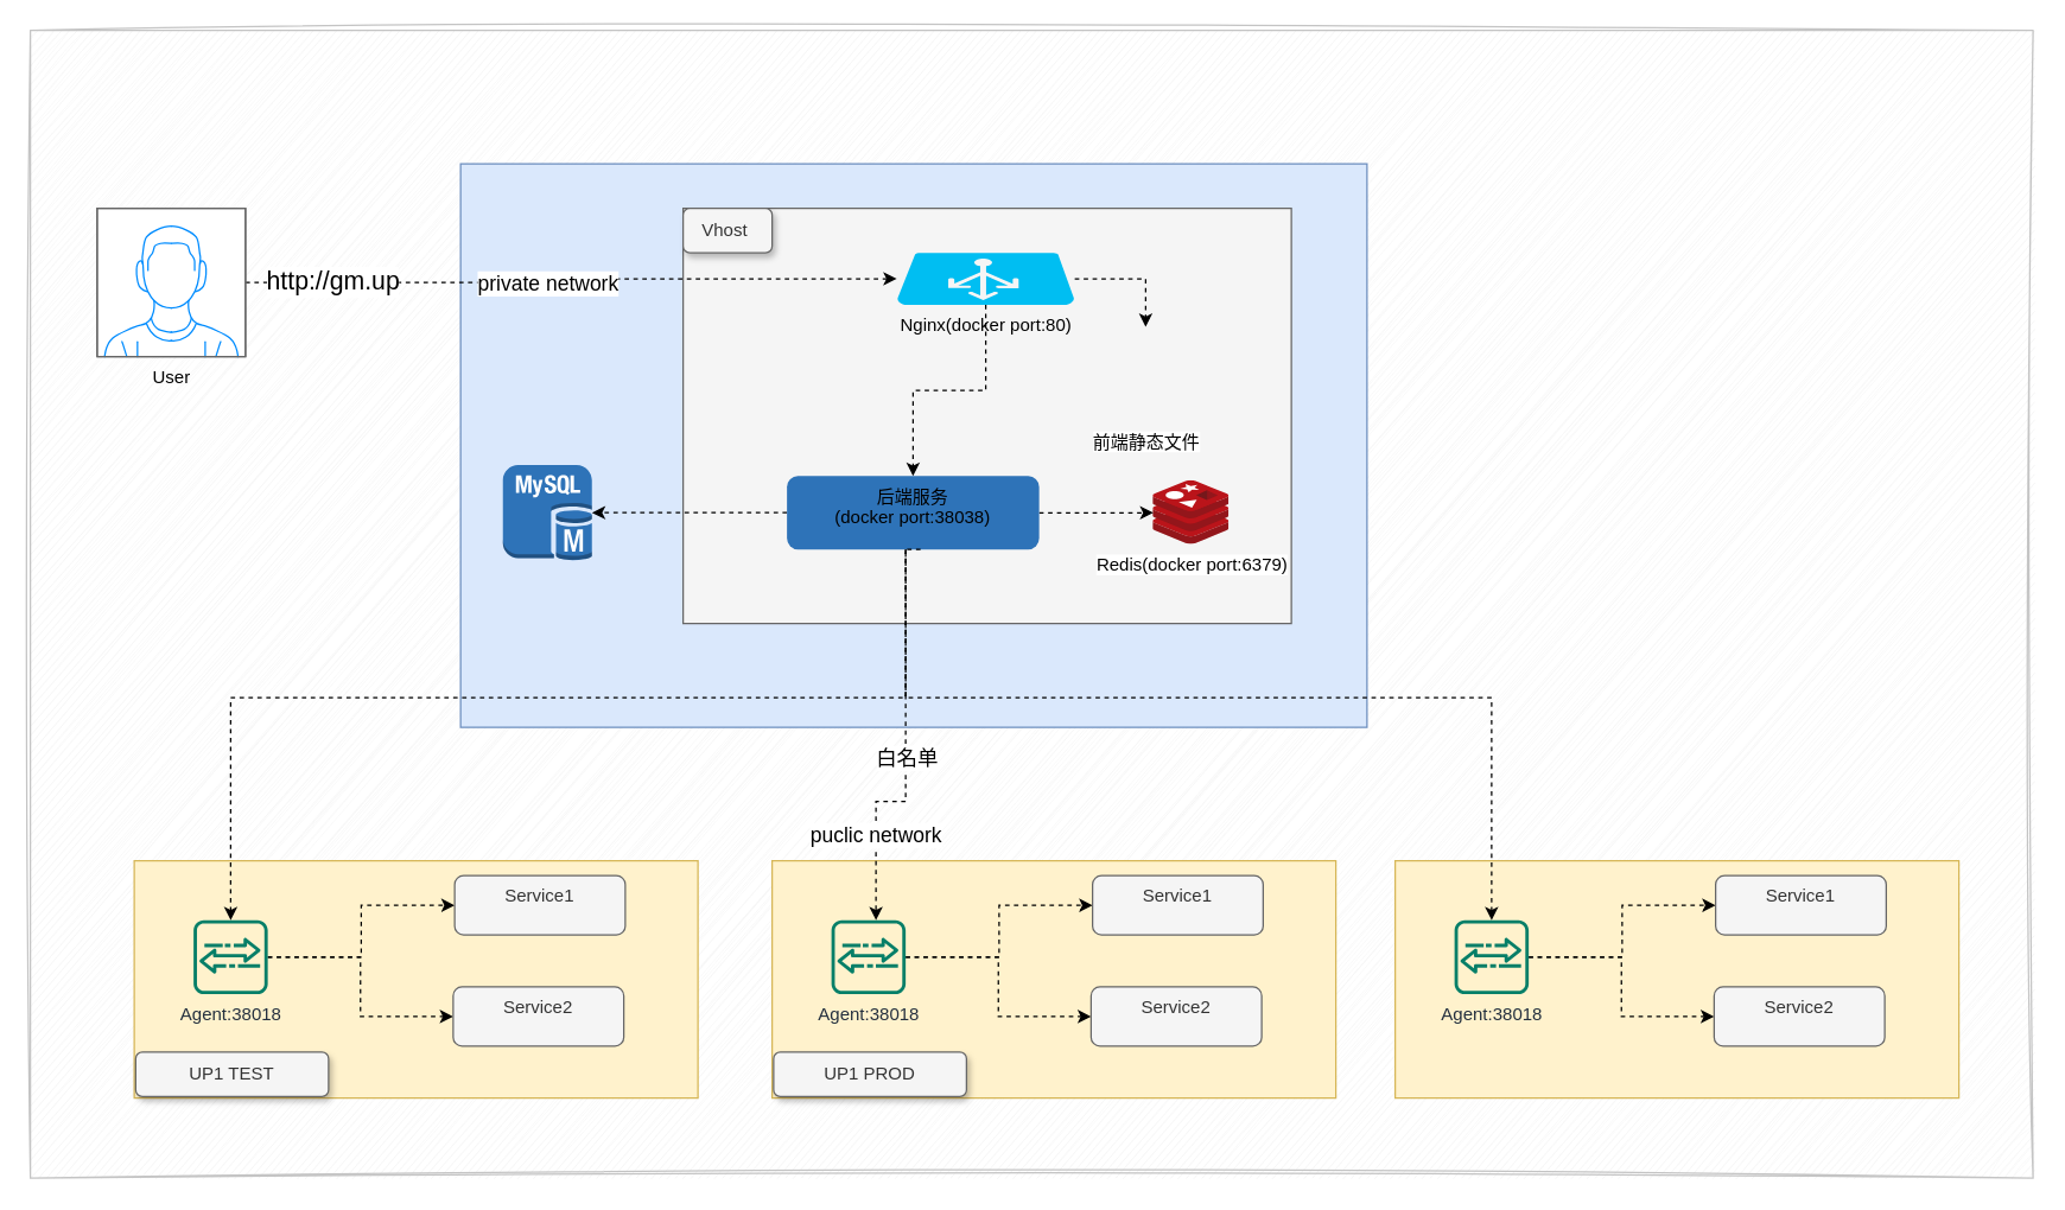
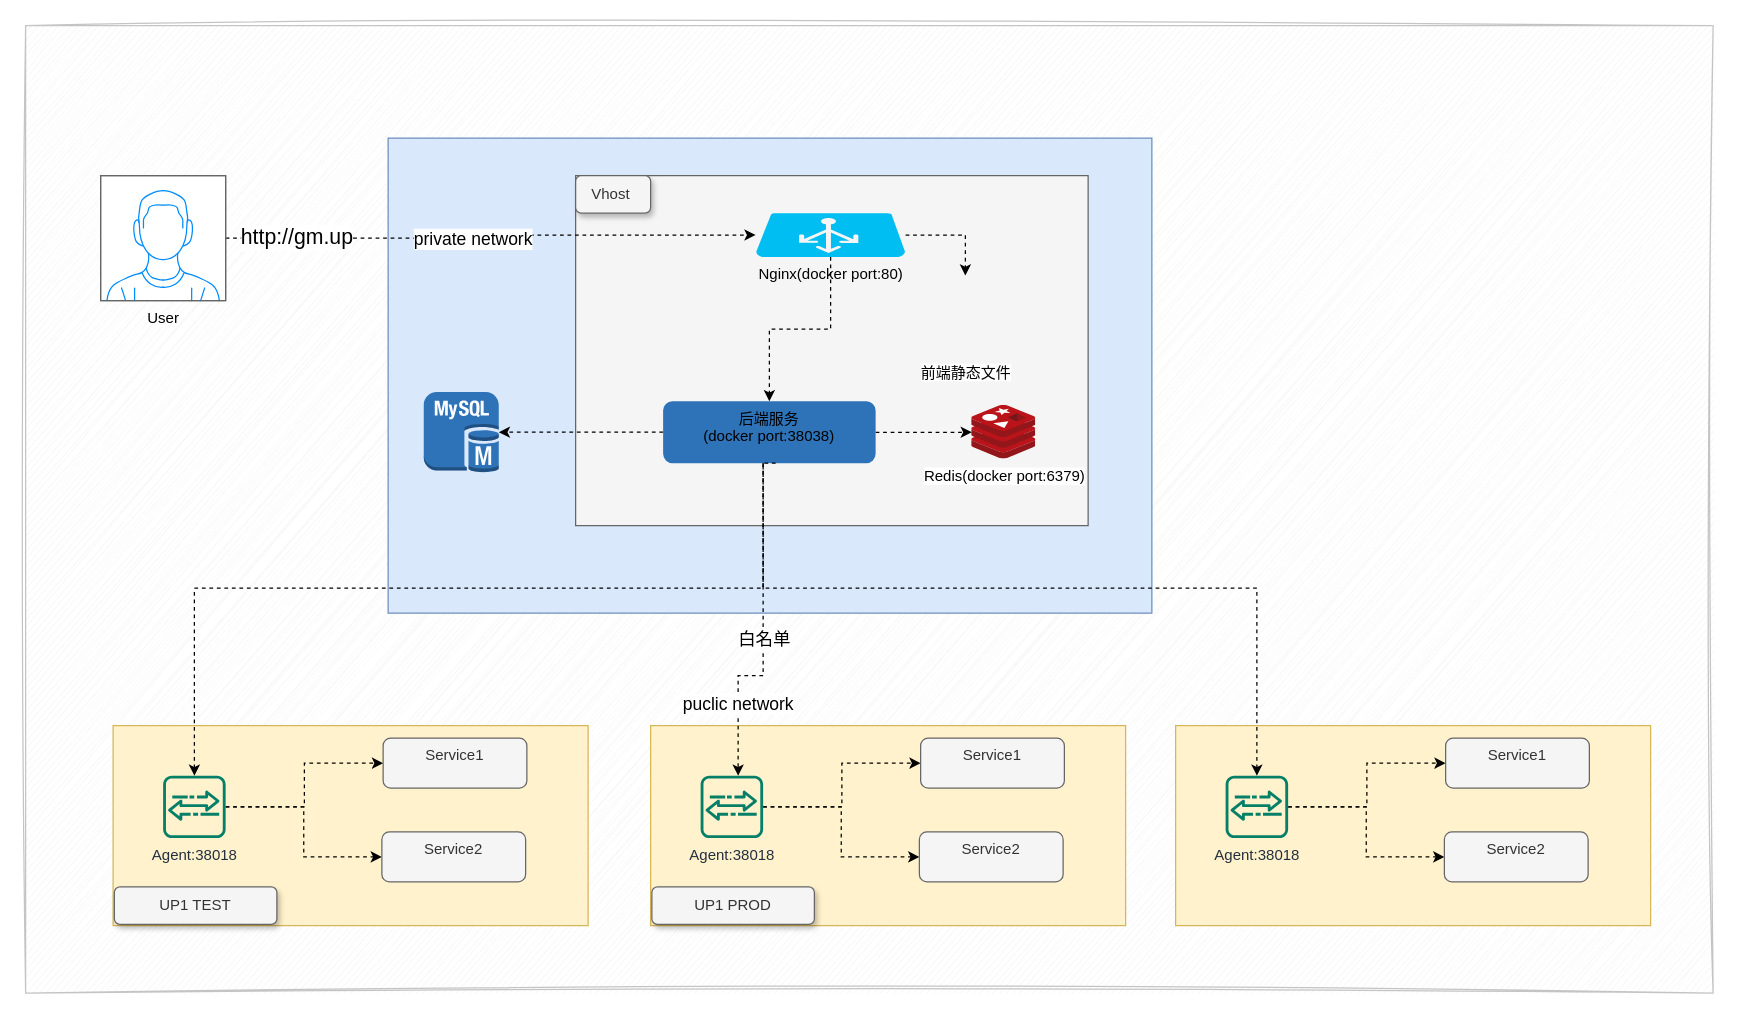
- <mxCell id="43" value="User" style="verticalLabelPosition=bottom;shadow=0;dashed=0;align=center;html=1;verticalAlign=top;strokeWidth=1;shape=mxgraph.mockup.containers.userMale;strokeColor=#666666;strokeColor2=#008cff;" vertex="1" parent="1"><mxGeometry x="65" y="140" width="100" height="100" as="geometry" /></mxCell>
+ <mxCell id="43" value="User" style="verticalLabelPosition=bottom;shadow=0;dashed=0;align=center;html=1;verticalAlign=top;strokeWidth=1;shape=mxgraph.mockup.containers.userMale;strokeColor=#666666;strokeColor2=#008cff;" vertex="1" parent="1"><mxGeometry x="80" y="140" width="100" height="100" as="geometry" /></mxCell>
